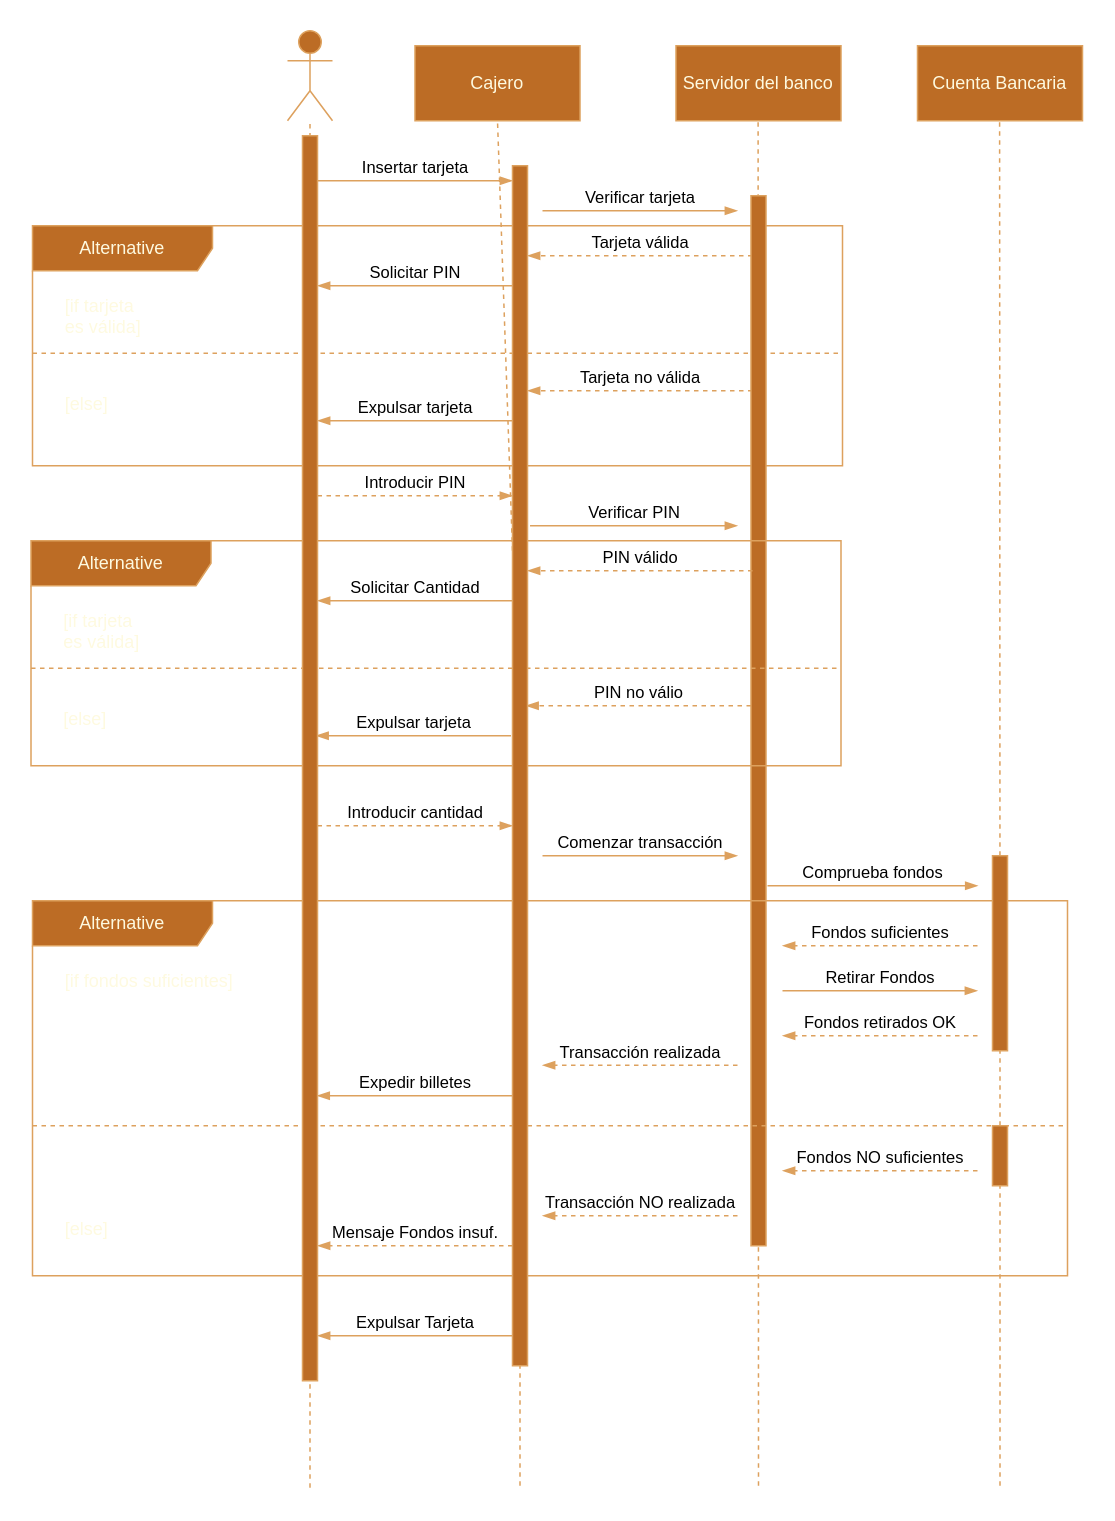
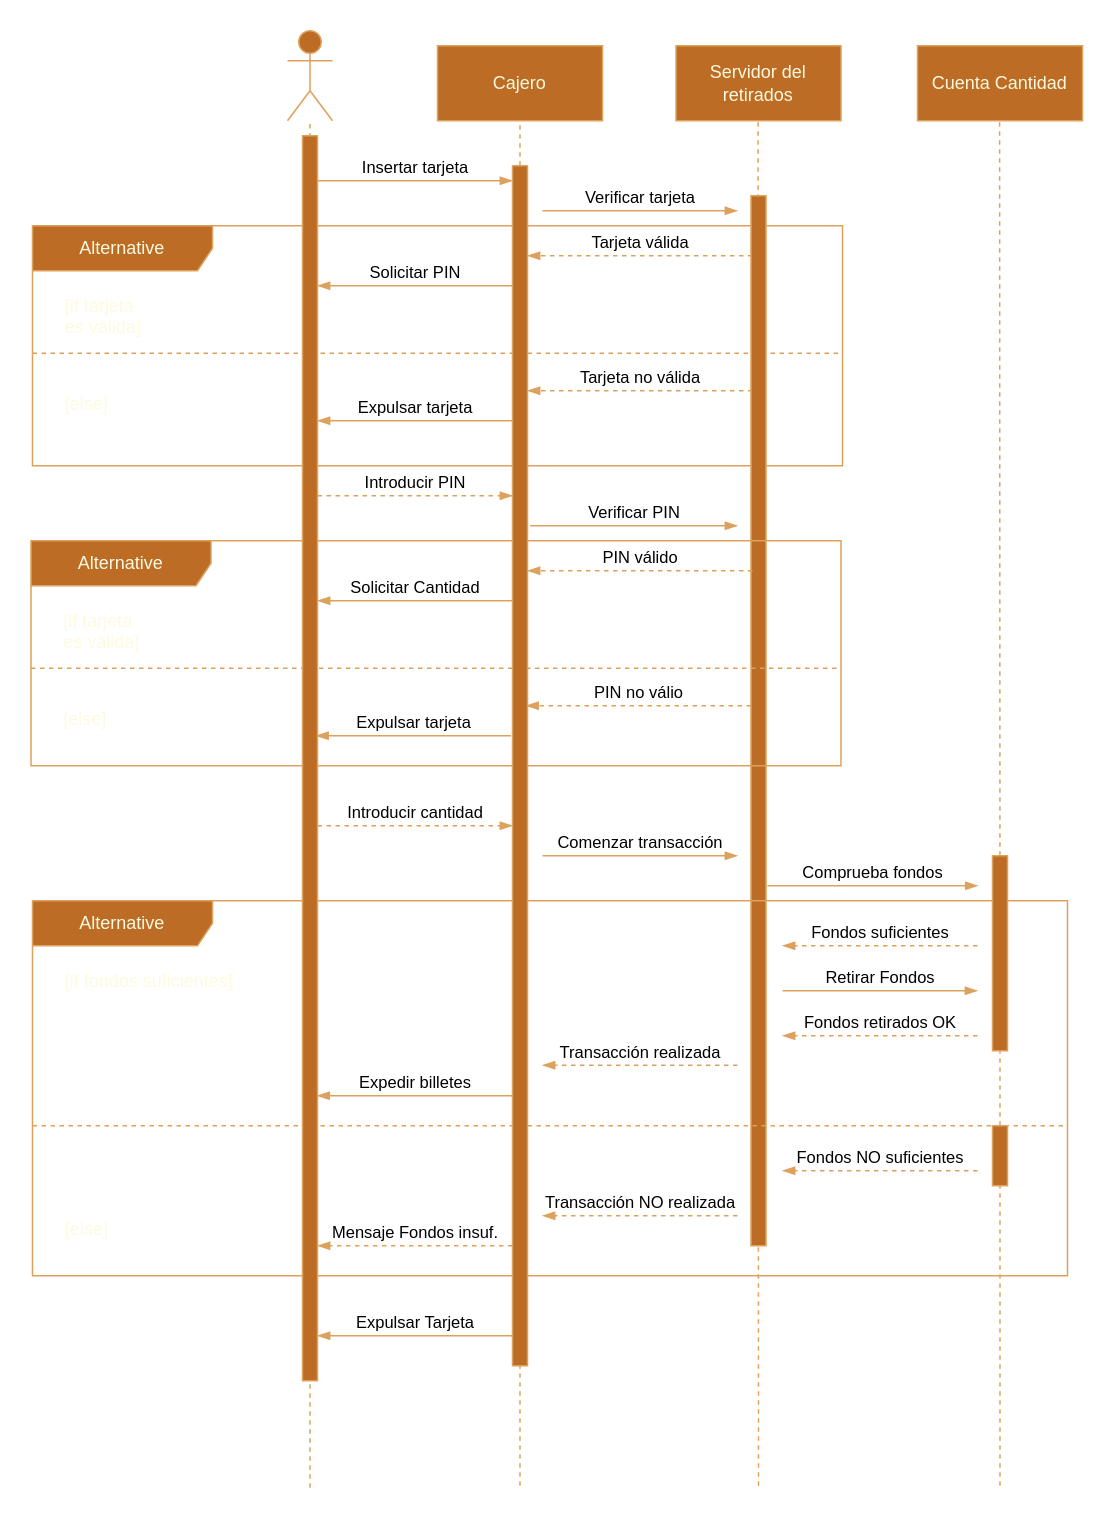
- <mxCell id="4" value="Cajero" style="html=1;whiteSpace=wrap;labelBackgroundColor=none;fillColor=#BC6C25;strokeColor=#DDA15E;fontColor=#FEFAE0;" parent="1" vertex="1"><mxGeometry x="276" y="30" width="110" height="50" as="geometry" /></mxCell>
+ <mxCell id="4" value="Cajero" style="html=1;whiteSpace=wrap;labelBackgroundColor=none;fillColor=#BC6C25;strokeColor=#DDA15E;fontColor=#FEFAE0;" parent="1" vertex="1"><mxGeometry x="291" y="30" width="110" height="50" as="geometry" /></mxCell>
- <mxCell id="3" value="Servidor del banco" style="html=1;whiteSpace=wrap;labelBackgroundColor=none;fillColor=#BC6C25;strokeColor=#DDA15E;fontColor=#FEFAE0;" parent="1" vertex="1"><mxGeometry x="450" y="30" width="110" height="50" as="geometry" /></mxCell>
+ <mxCell id="3" value="Servidor del retirados" style="html=1;whiteSpace=wrap;labelBackgroundColor=none;fillColor=#BC6C25;strokeColor=#DDA15E;fontColor=#FEFAE0;" parent="1" vertex="1"><mxGeometry x="450" y="30" width="110" height="50" as="geometry" /></mxCell>
- <mxCell id="5" value="Cuenta Bancaria" style="html=1;whiteSpace=wrap;labelBackgroundColor=none;fillColor=#BC6C25;strokeColor=#DDA15E;fontColor=#FEFAE0;" parent="1" vertex="1"><mxGeometry x="611" y="30" width="110" height="50" as="geometry" /></mxCell>
+ <mxCell id="5" value="Cuenta Cantidad" style="html=1;whiteSpace=wrap;labelBackgroundColor=none;fillColor=#BC6C25;strokeColor=#DDA15E;fontColor=#FEFAE0;" parent="1" vertex="1"><mxGeometry x="611" y="30" width="110" height="50" as="geometry" /></mxCell>
